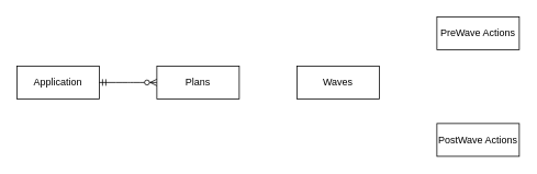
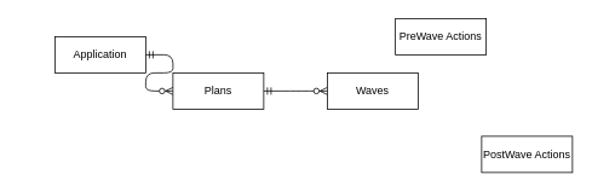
- <mxCell id="7" value="PreWave Actions" style="whiteSpace=wrap;html=1;align=center;" vertex="1" parent="1"><mxGeometry x="530" y="20" width="100" height="40" as="geometry" /></mxCell>
+ <mxCell id="7" value="PreWave Actions" style="whiteSpace=wrap;html=1;align=center;" vertex="1" parent="1"><mxGeometry x="435" y="20" width="100" height="40" as="geometry" /></mxCell>
- <mxCell id="2" value="Application" style="whiteSpace=wrap;html=1;align=center;" vertex="1" parent="1"><mxGeometry x="20" y="80" width="100" height="40" as="geometry" /></mxCell>
+ <mxCell id="2" value="Application" style="whiteSpace=wrap;html=1;align=center;" vertex="1" parent="1"><mxGeometry x="60" y="40" width="100" height="40" as="geometry" /></mxCell>
+ <mxCell id="5" value="" style="edgeStyle=entityRelationEdgeStyle;fontSize=12;html=1;endArrow=ERzeroToMany;startArrow=ERmandOne;" edge="1" parent="1" source="4" target="6"><mxGeometry width="100" height="100" relative="1" as="geometry"><mxPoint x="350" y="110" as="sourcePoint" /><mxPoint x="370" y="100" as="targetPoint" /></mxGeometry></mxCell>
